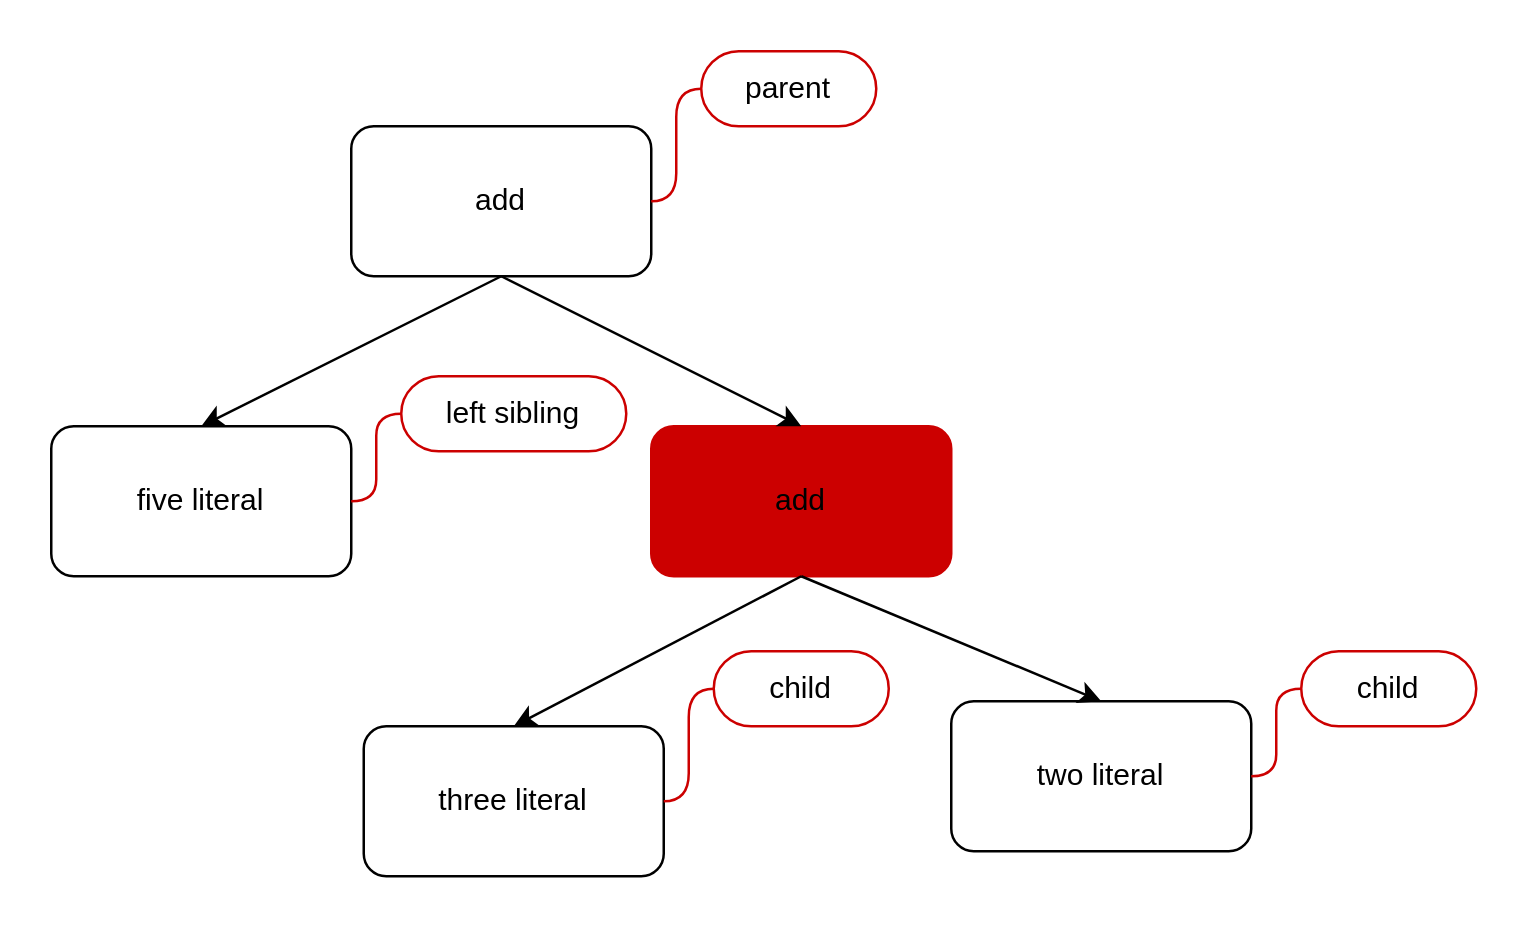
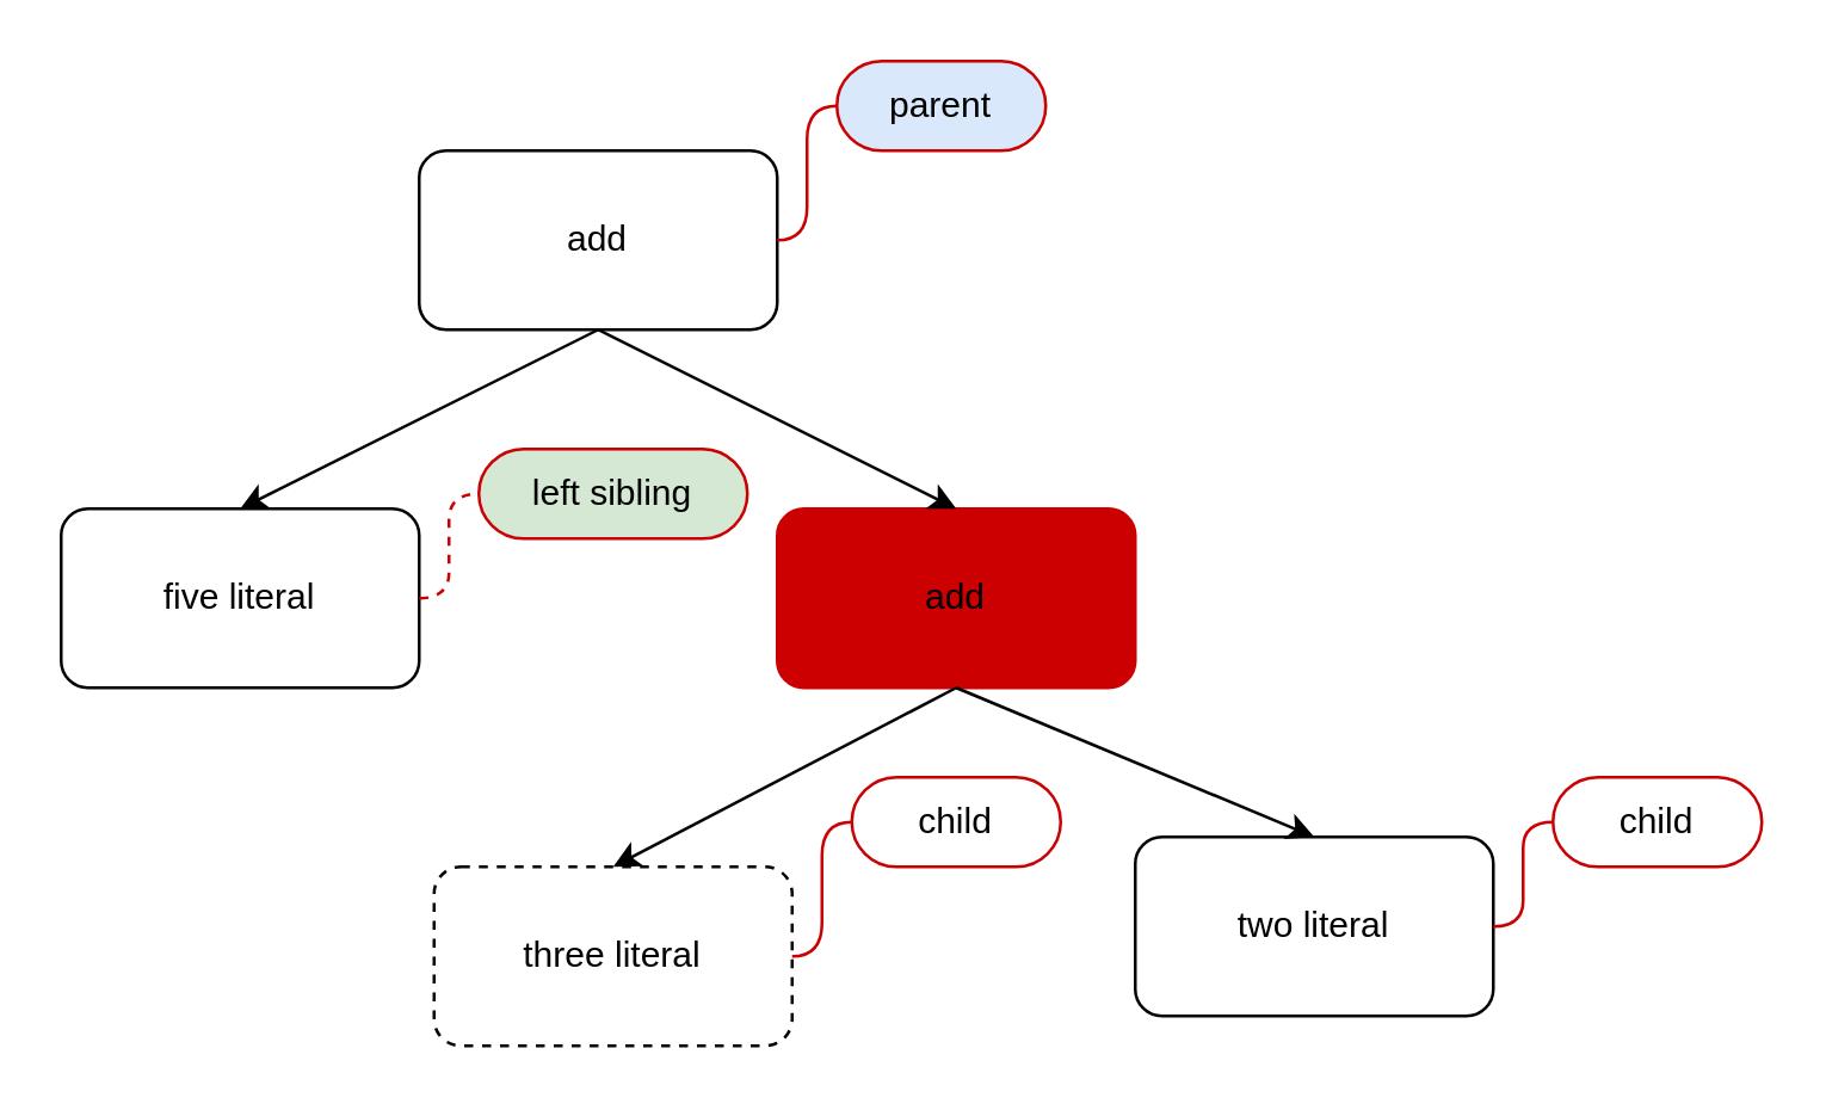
- <mxCell id="11" value="parent" style="whiteSpace=wrap;html=1;rounded=1;arcSize=50;align=center;verticalAlign=middle;strokeWidth=1;autosize=1;spacing=4;treeFolding=1;treeMoving=1;newEdgeStyle={&quot;edgeStyle&quot;:&quot;entityRelationEdgeStyle&quot;,&quot;startArrow&quot;:&quot;none&quot;,&quot;endArrow&quot;:&quot;none&quot;,&quot;segment&quot;:10,&quot;curved&quot;:1};strokeColor=#CC0000;" vertex="1" parent="1"><mxGeometry x="280" y="20" width="70" height="30" as="geometry" /></mxCell>
+ <mxCell id="11" value="parent" style="whiteSpace=wrap;html=1;rounded=1;arcSize=50;align=center;verticalAlign=middle;strokeWidth=1;autosize=1;spacing=4;treeFolding=1;treeMoving=1;newEdgeStyle={&quot;edgeStyle&quot;:&quot;entityRelationEdgeStyle&quot;,&quot;startArrow&quot;:&quot;none&quot;,&quot;endArrow&quot;:&quot;none&quot;,&quot;segment&quot;:10,&quot;curved&quot;:1};strokeColor=#CC0000;fillColor=#dae8fc;" vertex="1" parent="1"><mxGeometry x="280" y="20" width="70" height="30" as="geometry" /></mxCell>
- <mxCell id="13" value="left sibling" style="whiteSpace=wrap;html=1;rounded=1;arcSize=50;align=center;verticalAlign=middle;strokeWidth=1;autosize=1;spacing=4;treeFolding=1;treeMoving=1;newEdgeStyle={&quot;edgeStyle&quot;:&quot;entityRelationEdgeStyle&quot;,&quot;startArrow&quot;:&quot;none&quot;,&quot;endArrow&quot;:&quot;none&quot;,&quot;segment&quot;:10,&quot;curved&quot;:1};strokeColor=#CC0000;" vertex="1" parent="1"><mxGeometry x="160" y="150" width="90" height="30" as="geometry" /></mxCell>
+ <mxCell id="13" value="left sibling" style="whiteSpace=wrap;html=1;rounded=1;arcSize=50;align=center;verticalAlign=middle;strokeWidth=1;autosize=1;spacing=4;treeFolding=1;treeMoving=1;newEdgeStyle={&quot;edgeStyle&quot;:&quot;entityRelationEdgeStyle&quot;,&quot;startArrow&quot;:&quot;none&quot;,&quot;endArrow&quot;:&quot;none&quot;,&quot;segment&quot;:10,&quot;curved&quot;:1};strokeColor=#CC0000;fillColor=#d5e8d4;" vertex="1" parent="1"><mxGeometry x="160" y="150" width="90" height="30" as="geometry" /></mxCell>
- <mxCell id="14" value="" style="edgeStyle=entityRelationEdgeStyle;startArrow=none;endArrow=none;segment=10;curved=1;rounded=0;strokeColor=#CC0000;exitX=1;exitY=0.5;exitDx=0;exitDy=0;" edge="1" target="13" parent="1" source="3"><mxGeometry relative="1" as="geometry"><mxPoint x="0" y="200" as="sourcePoint" /></mxGeometry></mxCell>
+ <mxCell id="14" value="" style="edgeStyle=entityRelationEdgeStyle;startArrow=none;endArrow=none;segment=10;curved=1;rounded=0;strokeColor=#CC0000;exitX=1;exitY=0.5;exitDx=0;exitDy=0;dashed=1;" edge="1" target="13" parent="1" source="3"><mxGeometry relative="1" as="geometry"><mxPoint x="0" y="200" as="sourcePoint" /></mxGeometry></mxCell>
- <mxCell id="5" value="three literal" style="rounded=1;whiteSpace=wrap;html=1;" vertex="1" parent="1"><mxGeometry x="145" y="290" width="120" height="60" as="geometry" /></mxCell>
+ <mxCell id="5" value="three literal" style="rounded=1;whiteSpace=wrap;html=1;dashed=1;" vertex="1" parent="1"><mxGeometry x="145" y="290" width="120" height="60" as="geometry" /></mxCell>
